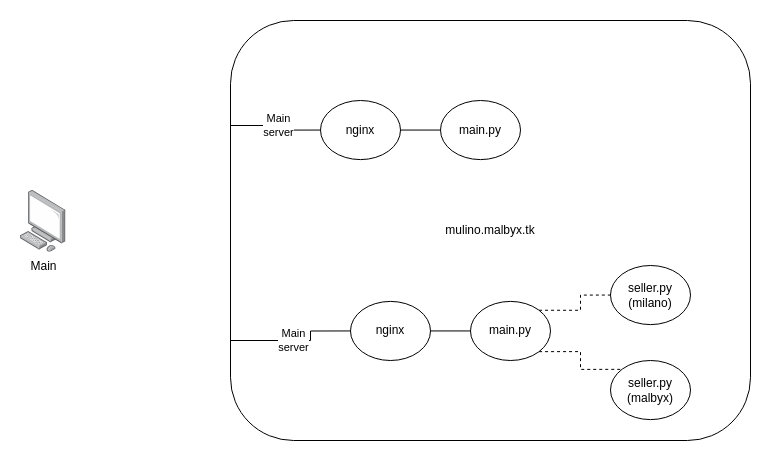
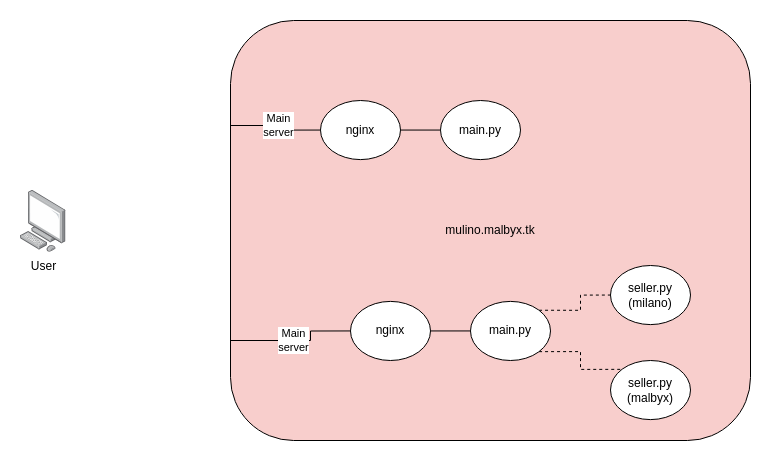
- <mxCell id="3" value="mulino.malbyx.tk" style="rounded=1;whiteSpace=wrap;html=1;" vertex="1" parent="1"><mxGeometry x="230" y="20" width="520" height="420" as="geometry" /></mxCell>
+ <mxCell id="3" value="mulino.malbyx.tk" style="rounded=1;whiteSpace=wrap;html=1;fillColor=#f8cecc;" vertex="1" parent="1"><mxGeometry x="230" y="20" width="520" height="420" as="geometry" /></mxCell>
- <mxCell id="2" value="Main" style="points=[];aspect=fixed;html=1;align=center;shadow=0;dashed=0;image;image=img/lib/allied_telesis/computer_and_terminals/Personal_Computer.svg;" vertex="1" parent="1"><mxGeometry x="20" y="190" width="45.6" height="61.8" as="geometry" /></mxCell>
+ <mxCell id="2" value="User" style="points=[];aspect=fixed;html=1;align=center;shadow=0;dashed=0;image;image=img/lib/allied_telesis/computer_and_terminals/Personal_Computer.svg;" vertex="1" parent="1"><mxGeometry x="20" y="190" width="45.6" height="61.8" as="geometry" /></mxCell>
